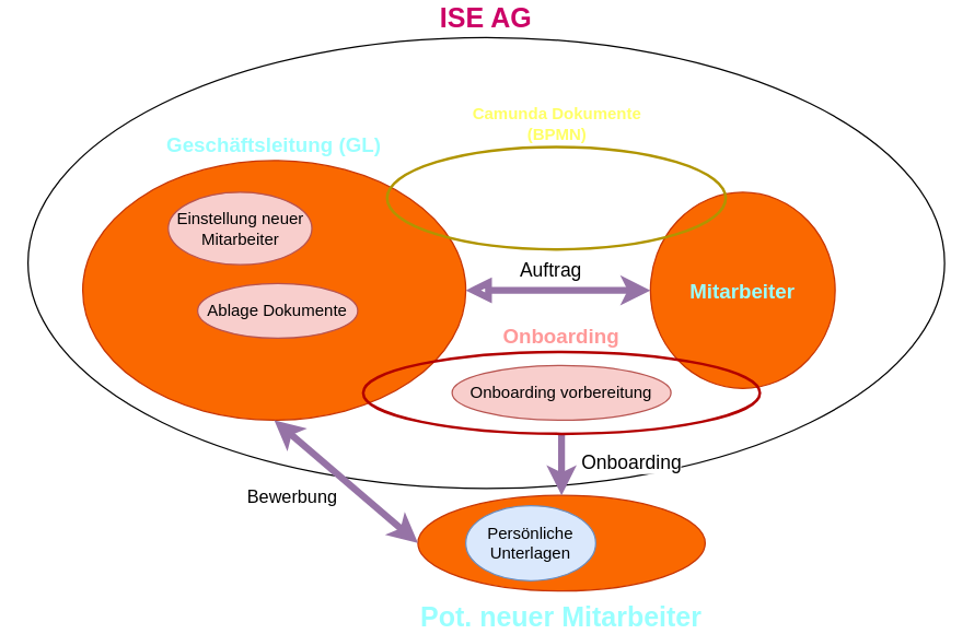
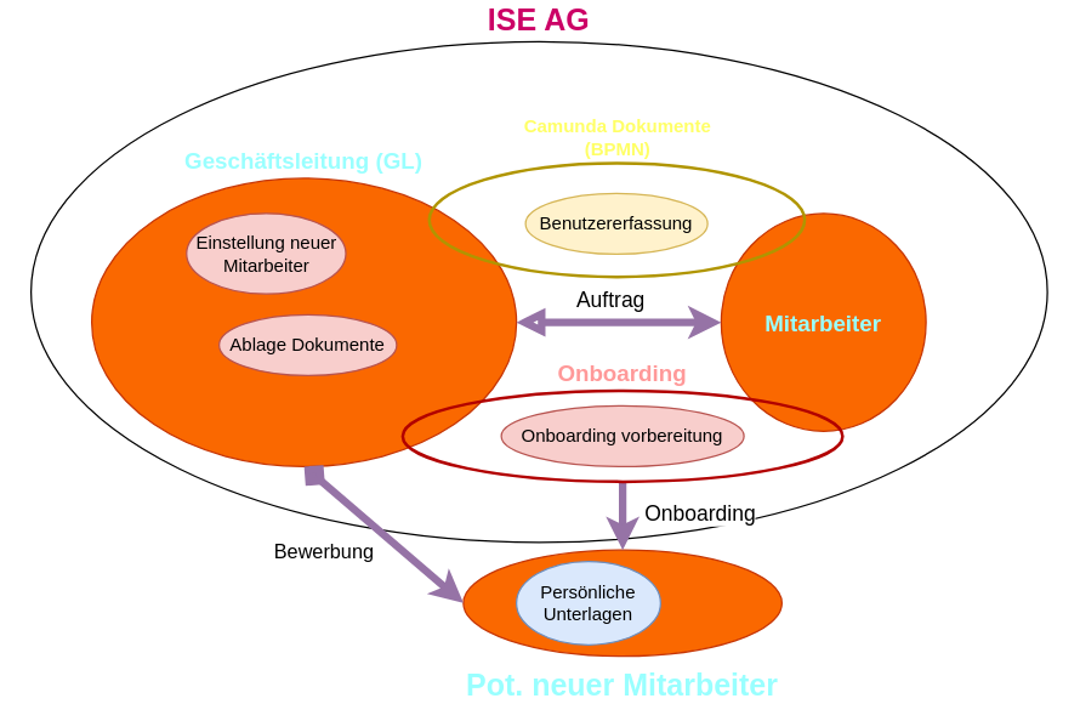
+ <mxCell id="21" value="Benutzererfassung" style="ellipse;whiteSpace=wrap;html=1;fillColor=#fff2cc;strokeColor=#d6b656;fontColor=#000000;" vertex="1" parent="1"><mxGeometry x="346" y="120" width="120" height="40" as="geometry" /></mxCell>
- <mxCell id="10" value="" style="endArrow=classic;startArrow=classic;html=1;rounded=0;entryX=0.5;entryY=1;entryDx=0;entryDy=0;exitX=0;exitY=0.5;exitDx=0;exitDy=0;fillColor=#e1d5e7;strokeColor=#9673a6;strokeWidth=5;" edge="1" parent="1" source="5" target="4"><mxGeometry width="50" height="50" relative="1" as="geometry"><mxPoint x="330" y="400" as="sourcePoint" /><mxPoint x="380" y="350" as="targetPoint" /></mxGeometry></mxCell>
+ <mxCell id="10" value="" style="endArrow=diamond;startArrow=classic;html=1;rounded=0;entryX=0.5;entryY=1;entryDx=0;entryDy=0;exitX=0;exitY=0.5;exitDx=0;exitDy=0;fillColor=#e1d5e7;strokeColor=#9673a6;strokeWidth=5;" edge="1" parent="1" source="5" target="4"><mxGeometry width="50" height="50" relative="1" as="geometry"><mxPoint x="330" y="400" as="sourcePoint" /><mxPoint x="380" y="350" as="targetPoint" /></mxGeometry></mxCell>
